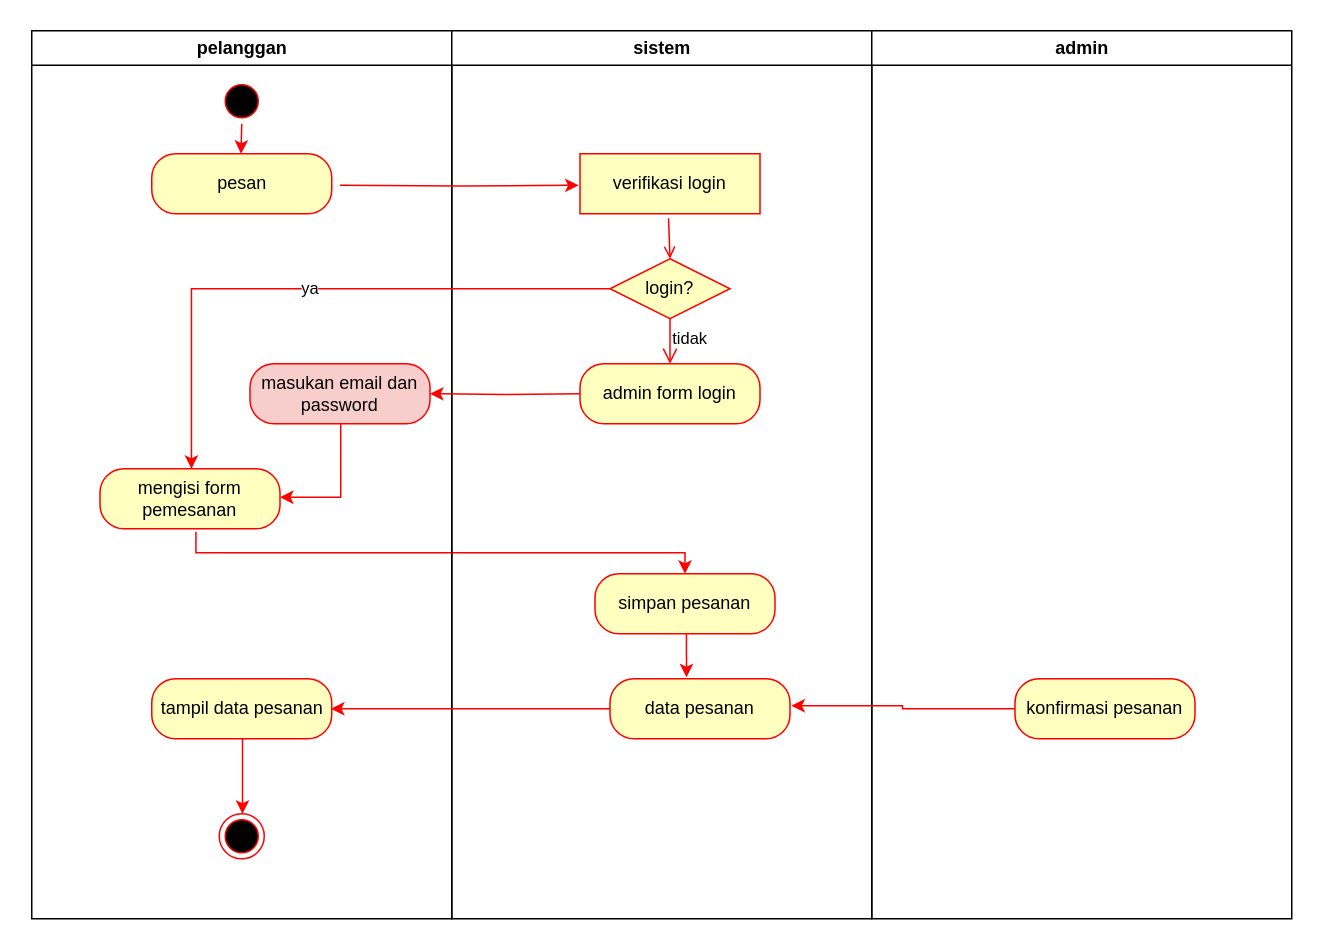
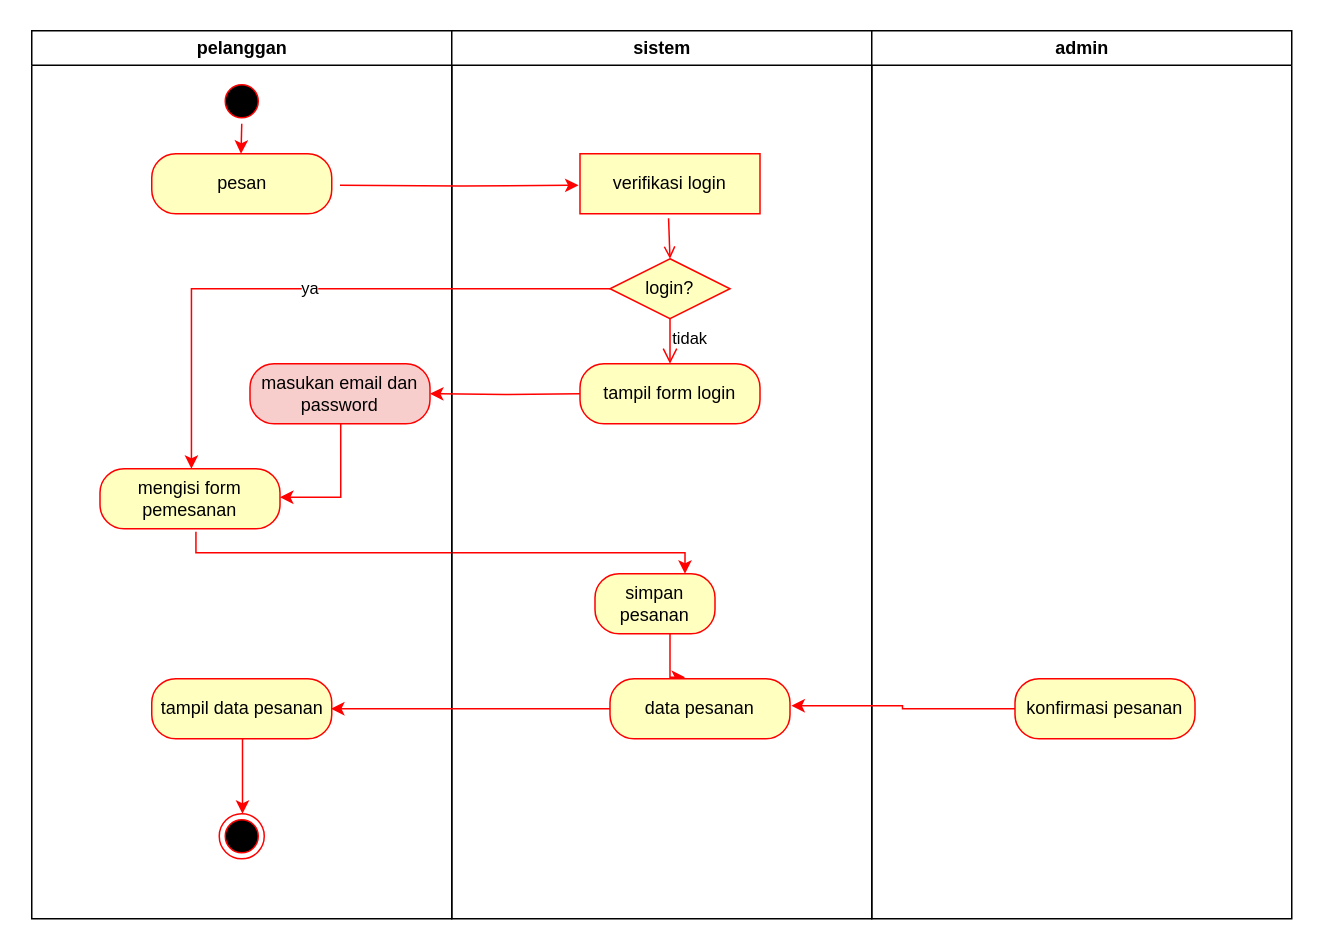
- <mxCell id="18" value="admin form login" style="rounded=1;whiteSpace=wrap;html=1;arcSize=40;fontColor=#000000;fillColor=#ffffc0;strokeColor=#ff0000;" vertex="1" parent="13"><mxGeometry x="85.5" y="222" width="120" height="40" as="geometry" /></mxCell>
+ <mxCell id="18" value="tampil form login" style="rounded=1;whiteSpace=wrap;html=1;arcSize=40;fontColor=#000000;fillColor=#ffffc0;strokeColor=#ff0000;" vertex="1" parent="13"><mxGeometry x="85.5" y="222" width="120" height="40" as="geometry" /></mxCell>
- <mxCell id="20" value="simpan pesanan" style="rounded=1;whiteSpace=wrap;html=1;arcSize=40;fontColor=#000000;fillColor=#ffffc0;strokeColor=#ff0000;" vertex="1" parent="13"><mxGeometry x="95.5" y="362" width="120" height="40" as="geometry" /></mxCell>
+ <mxCell id="20" value="simpan pesanan" style="rounded=1;whiteSpace=wrap;html=1;arcSize=40;fontColor=#000000;fillColor=#ffffc0;strokeColor=#ff0000;" vertex="1" parent="13"><mxGeometry x="95.5" y="362" width="80" height="40" as="geometry" /></mxCell>
